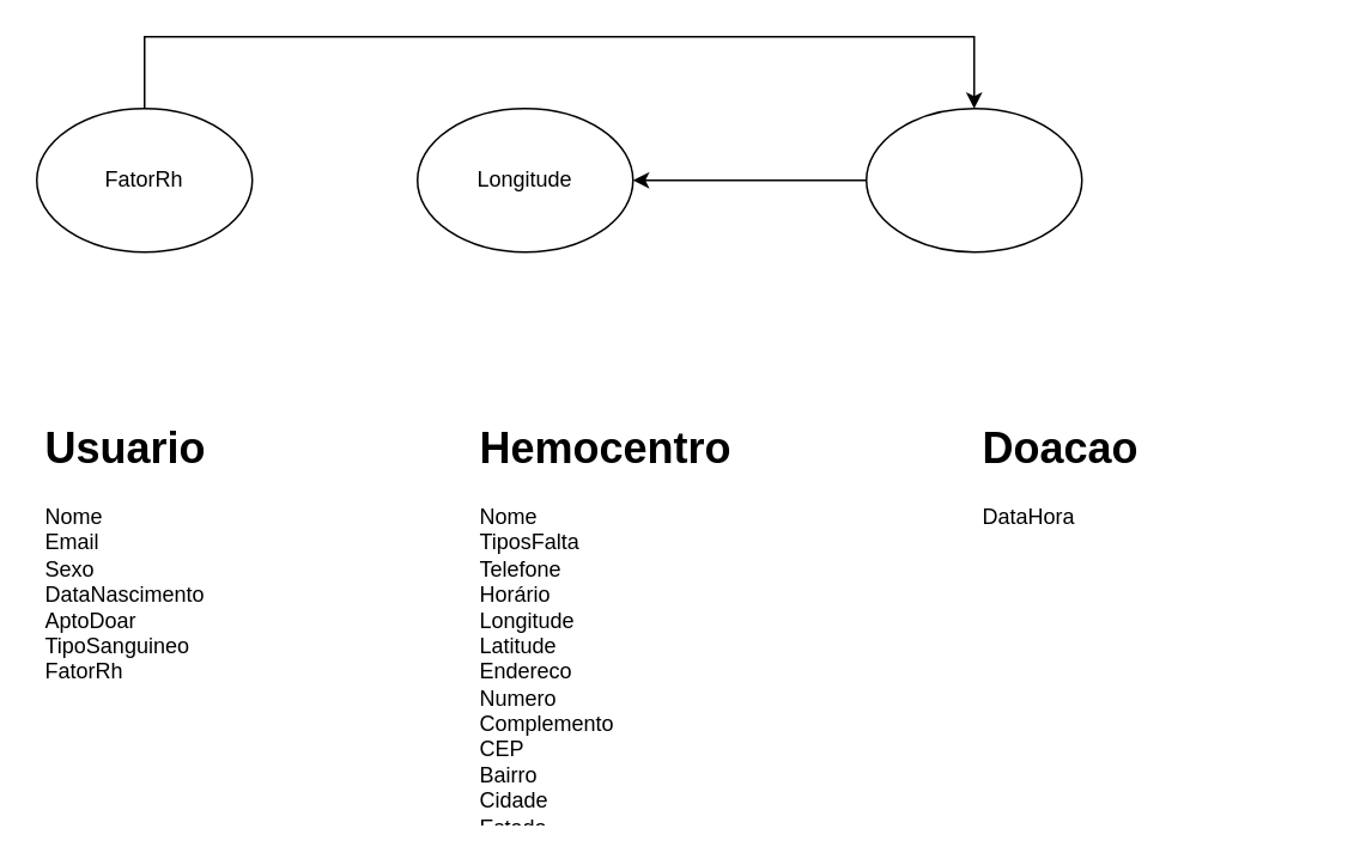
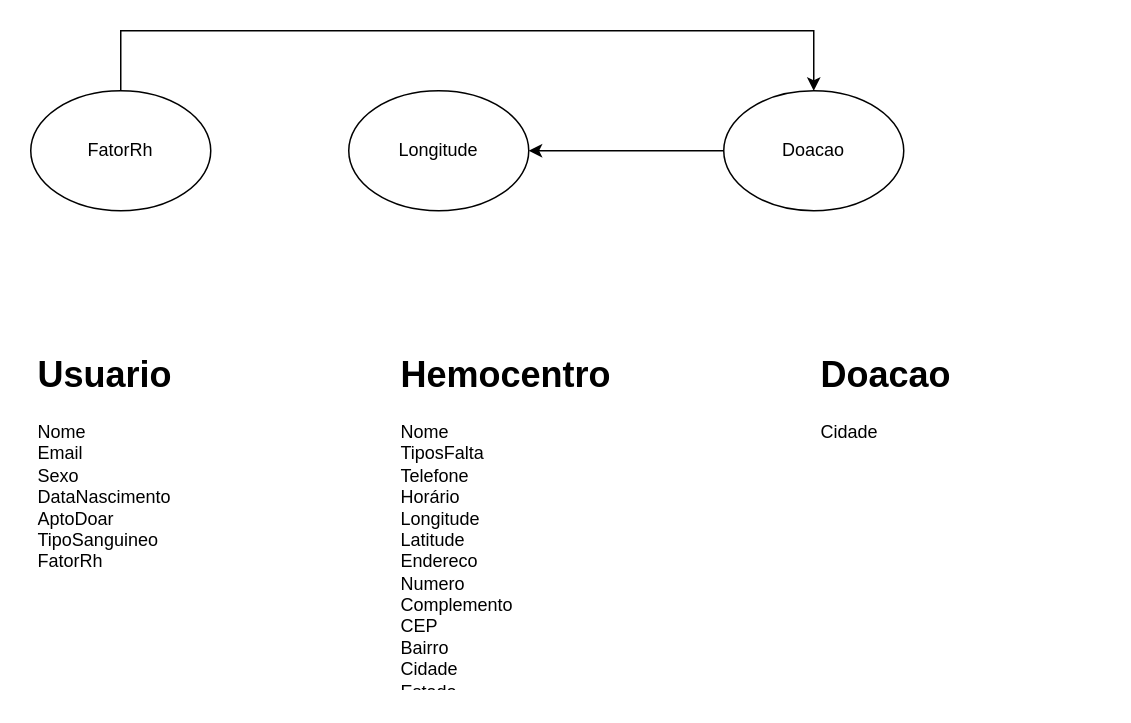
+ <mxCell id="9" value="Doacao" style="text;html=1;strokeColor=none;fillColor=none;align=center;verticalAlign=middle;whiteSpace=wrap;rounded=0;" vertex="1" parent="1"><mxGeometry x="522" y="90" width="40" height="20" as="geometry" /></mxCell>
- <mxCell id="12" value="&lt;h1&gt;Doacao&lt;/h1&gt;&lt;div&gt;DataHora&lt;/div&gt;&lt;div&gt;&lt;br&gt;&lt;/div&gt;&lt;div&gt;&lt;br&gt;&lt;/div&gt;" style="text;html=1;strokeColor=none;fillColor=none;spacing=5;spacingTop=-20;whiteSpace=wrap;overflow=hidden;rounded=0;" vertex="1" parent="1"><mxGeometry x="542" y="230" width="190" height="120" as="geometry" /></mxCell>
+ <mxCell id="12" value="&lt;h1&gt;Doacao&lt;/h1&gt;&lt;div&gt;Cidade&lt;/div&gt;&lt;div&gt;&lt;br&gt;&lt;/div&gt;&lt;div&gt;&lt;br&gt;&lt;/div&gt;" style="text;html=1;strokeColor=none;fillColor=none;spacing=5;spacingTop=-20;whiteSpace=wrap;overflow=hidden;rounded=0;" vertex="1" parent="1"><mxGeometry x="542" y="230" width="190" height="120" as="geometry" /></mxCell>
